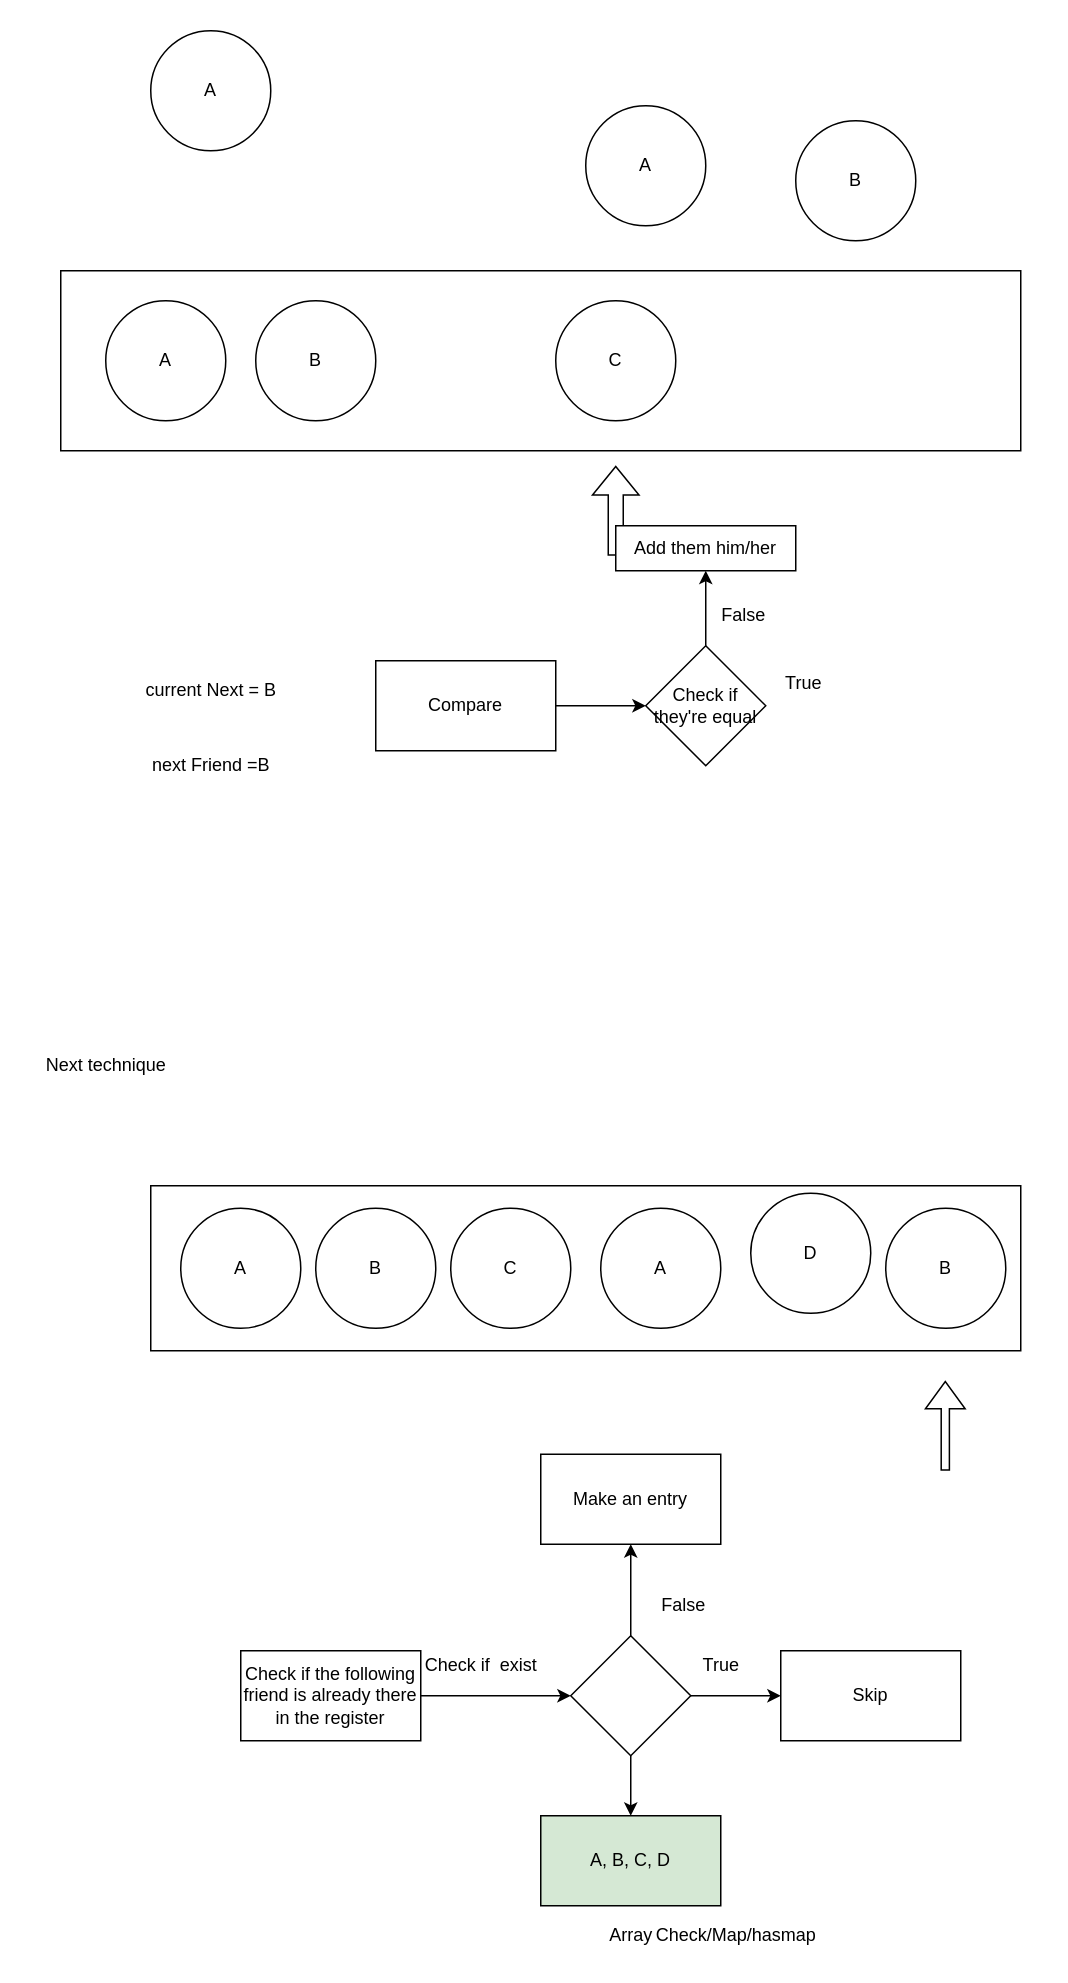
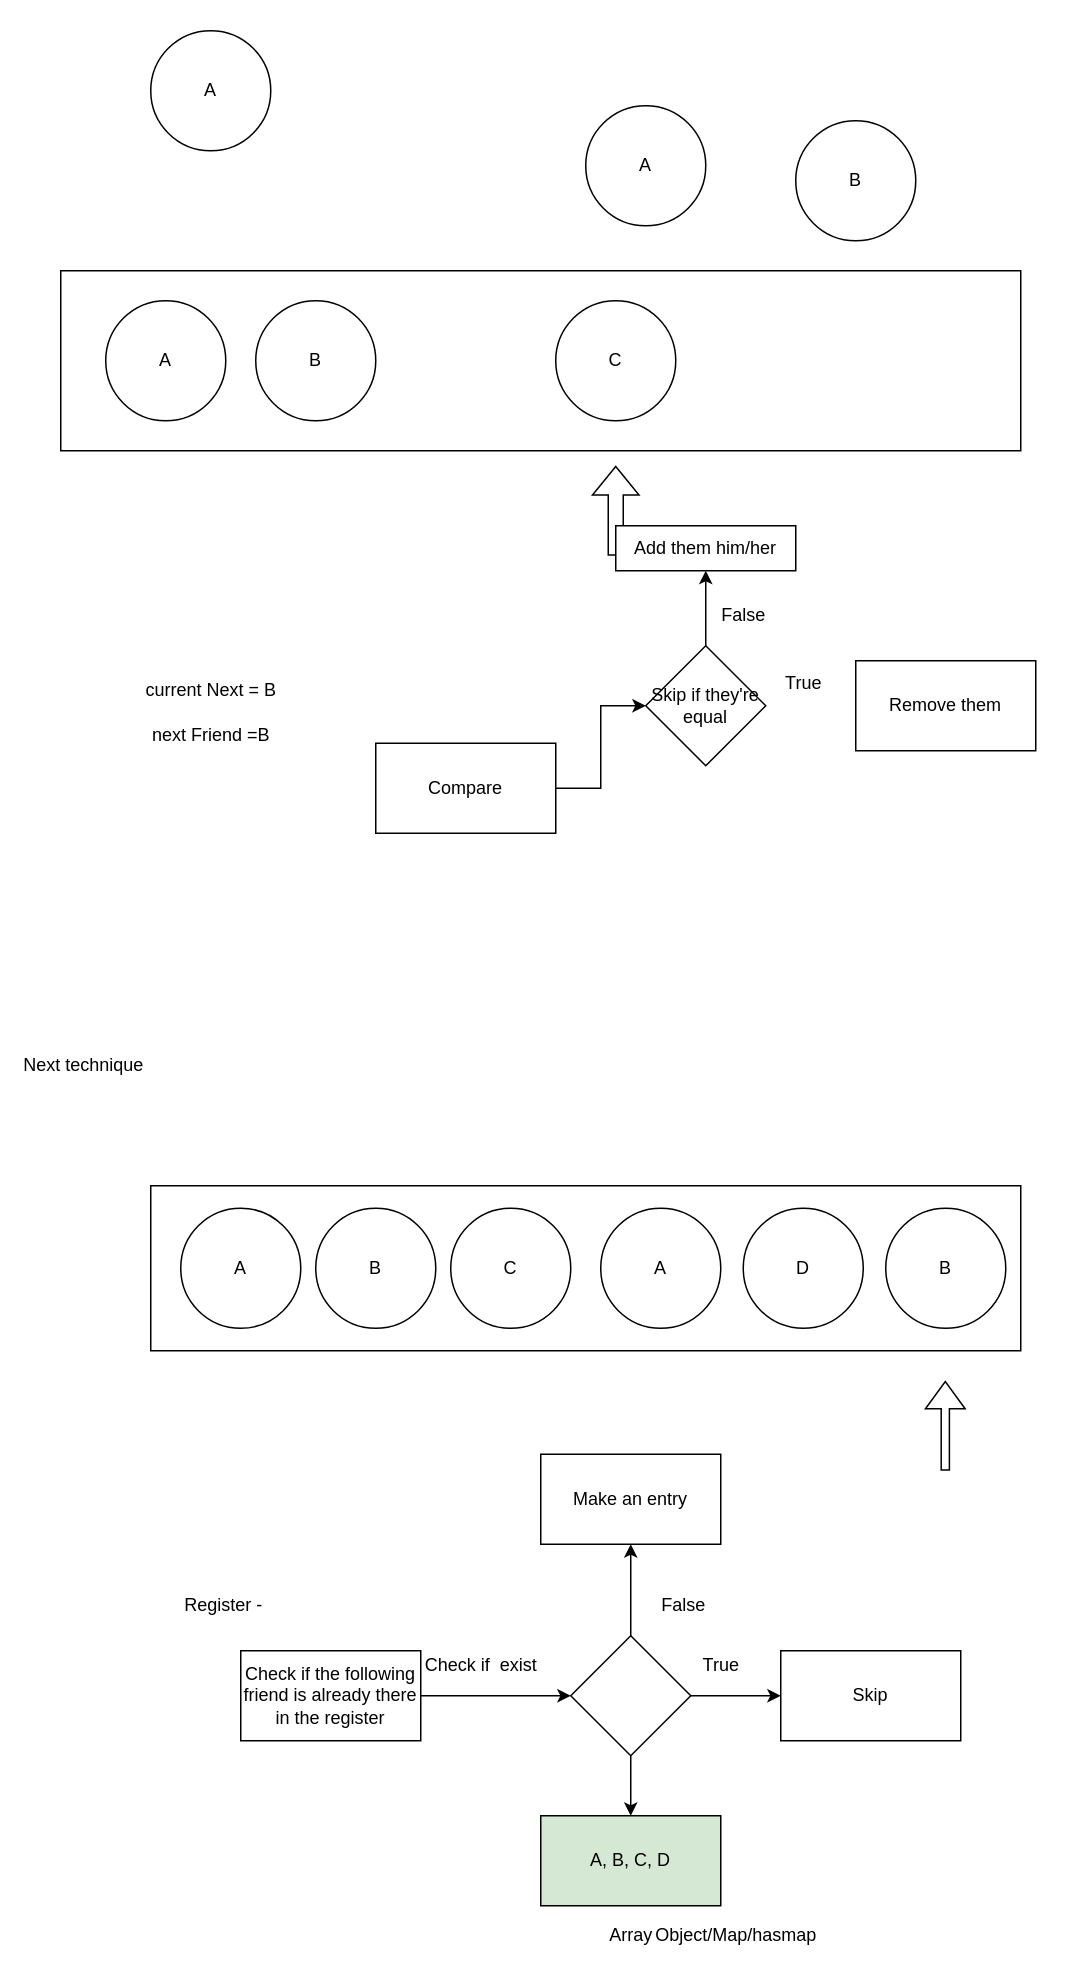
- <mxCell id="13" value="Compare" style="rounded=0;whiteSpace=wrap;html=1;" vertex="1" parent="1"><mxGeometry x="250" y="440" width="120" height="60" as="geometry" /></mxCell>
+ <mxCell id="13" value="Compare" style="rounded=0;whiteSpace=wrap;html=1;" vertex="1" parent="1"><mxGeometry x="250" y="495" width="120" height="60" as="geometry" /></mxCell>
- <mxCell id="15" value="Check if they're equal" style="rhombus;whiteSpace=wrap;html=1;rounded=0;" vertex="1" parent="1"><mxGeometry x="430" y="430" width="80" height="80" as="geometry" /></mxCell>
+ <mxCell id="15" value="Skip if they're equal" style="rhombus;whiteSpace=wrap;html=1;rounded=0;" vertex="1" parent="1"><mxGeometry x="430" y="430" width="80" height="80" as="geometry" /></mxCell>
+ <mxCell id="17" value="Remove them" style="whiteSpace=wrap;html=1;rounded=0;" vertex="1" parent="1"><mxGeometry x="570" y="440" width="120" height="60" as="geometry" /></mxCell>
- <mxCell id="11" value="next Friend =B" style="text;html=1;align=center;verticalAlign=middle;resizable=0;points=[];autosize=1;strokeColor=none;fillColor=none;" vertex="1" parent="1"><mxGeometry x="95" y="500" width="90" height="20" as="geometry" /></mxCell>
+ <mxCell id="11" value="next Friend =B" style="text;html=1;align=center;verticalAlign=middle;resizable=0;points=[];autosize=1;strokeColor=none;fillColor=none;" vertex="1" parent="1"><mxGeometry x="95" y="480" width="90" height="20" as="geometry" /></mxCell>
- <mxCell id="20" value="Next technique" style="text;html=1;align=center;verticalAlign=middle;resizable=0;points=[];autosize=1;strokeColor=none;fillColor=none;" vertex="1" parent="1"><mxGeometry x="20" y="700" width="100" height="20" as="geometry" /></mxCell>
+ <mxCell id="20" value="Next technique" style="text;html=1;align=center;verticalAlign=middle;resizable=0;points=[];autosize=1;strokeColor=none;fillColor=none;" vertex="1" parent="1"><mxGeometry x="5" y="700" width="100" height="20" as="geometry" /></mxCell>
- <mxCell id="26" value="D" style="ellipse;whiteSpace=wrap;html=1;aspect=fixed;" vertex="1" parent="1"><mxGeometry x="500" y="795" width="80" height="80" as="geometry" /></mxCell>
+ <mxCell id="26" value="D" style="ellipse;whiteSpace=wrap;html=1;aspect=fixed;" vertex="1" parent="1"><mxGeometry x="495" y="805" width="80" height="80" as="geometry" /></mxCell>
+ <mxCell id="29" value="Register -&amp;nbsp;" style="text;html=1;align=center;verticalAlign=middle;resizable=0;points=[];autosize=1;strokeColor=none;fillColor=none;" vertex="1" parent="1"><mxGeometry x="115" y="1060" width="70" height="20" as="geometry" /></mxCell>
- <mxCell id="43" value="Check/Map/hasmap" style="text;html=1;align=center;verticalAlign=middle;resizable=0;points=[];autosize=1;strokeColor=none;fillColor=none;" vertex="1" parent="1"><mxGeometry x="430" y="1280" width="120" height="20" as="geometry" /></mxCell>
+ <mxCell id="43" value="Object/Map/hasmap" style="text;html=1;align=center;verticalAlign=middle;resizable=0;points=[];autosize=1;strokeColor=none;fillColor=none;" vertex="1" parent="1"><mxGeometry x="430" y="1280" width="120" height="20" as="geometry" /></mxCell>
